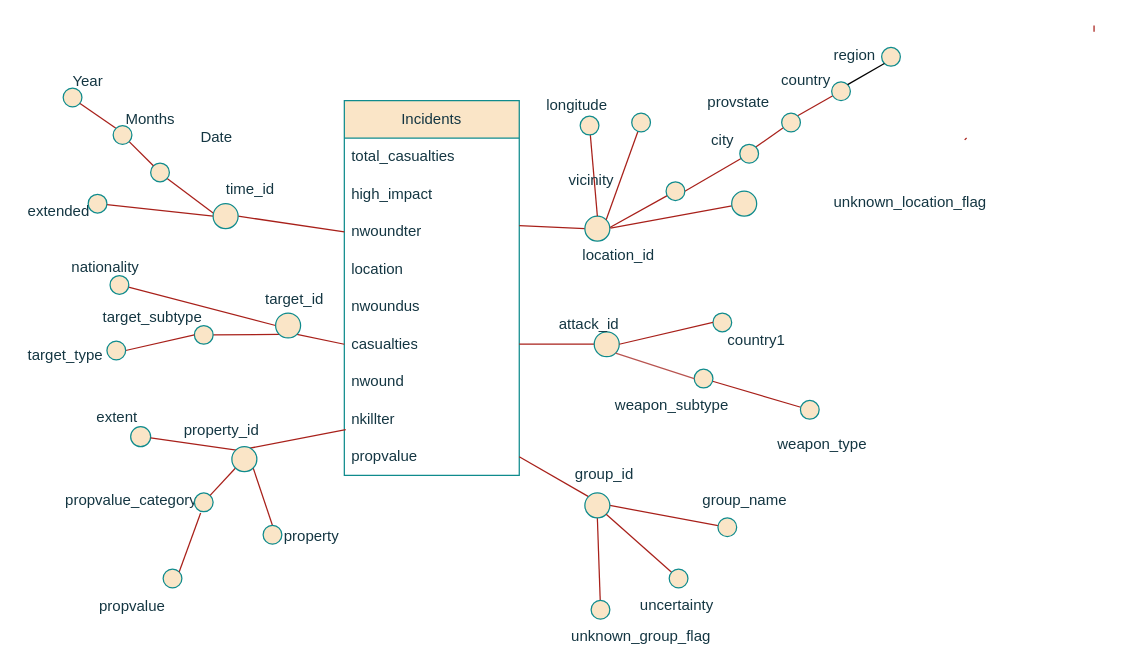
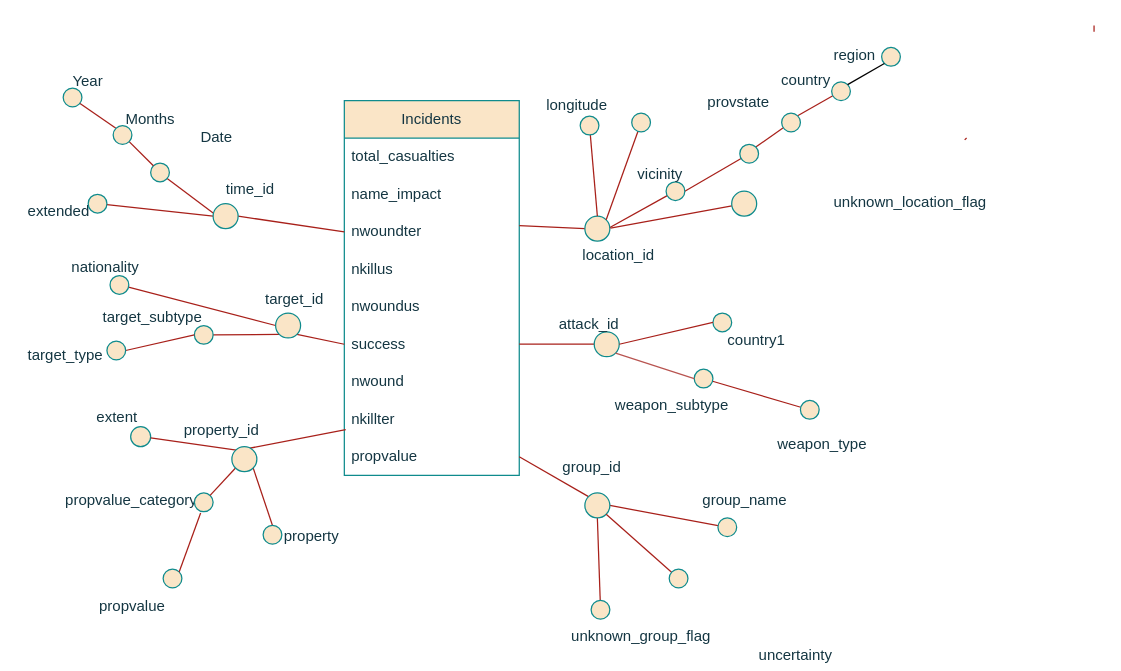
- <mxCell id="40" value="city" style="text;whiteSpace=wrap;labelBackgroundColor=none;fontColor=#143642;" parent="1" vertex="1"><mxGeometry x="566.5" y="97.5" width="25" height="25" as="geometry" /></mxCell>
- <mxCell id="46" value="vicinity" style="text;whiteSpace=wrap;labelBackgroundColor=none;fontColor=#143642;" parent="1" vertex="1"><mxGeometry x="452.5" y="130" width="40" height="20" as="geometry" /></mxCell>
+ <mxCell id="46" value="vicinity" style="text;whiteSpace=wrap;labelBackgroundColor=none;fontColor=#143642;" parent="1" vertex="1"><mxGeometry x="507.5" y="125" width="40" height="20" as="geometry" /></mxCell>
- <mxCell id="4" value="high_impact" style="text;strokeColor=none;fillColor=none;align=left;verticalAlign=middle;spacingLeft=4;spacingRight=4;overflow=hidden;points=[[0,0.5],[1,0.5]];portConstraint=eastwest;rotatable=0;whiteSpace=wrap;html=1;labelBackgroundColor=none;fontColor=#143642;" parent="2" vertex="1"><mxGeometry y="60" width="140" height="30" as="geometry" /></mxCell>
+ <mxCell id="4" value="name_impact" style="text;strokeColor=none;fillColor=none;align=left;verticalAlign=middle;spacingLeft=4;spacingRight=4;overflow=hidden;points=[[0,0.5],[1,0.5]];portConstraint=eastwest;rotatable=0;whiteSpace=wrap;html=1;labelBackgroundColor=none;fontColor=#143642;" parent="2" vertex="1"><mxGeometry y="60" width="140" height="30" as="geometry" /></mxCell>
- <mxCell id="6" value="location" style="text;strokeColor=none;fillColor=none;align=left;verticalAlign=middle;spacingLeft=4;spacingRight=4;overflow=hidden;points=[[0,0.5],[1,0.5]];portConstraint=eastwest;rotatable=0;whiteSpace=wrap;html=1;labelBackgroundColor=none;fontColor=#143642;" parent="2" vertex="1"><mxGeometry y="120" width="140" height="30" as="geometry" /></mxCell>
+ <mxCell id="6" value="nkillus" style="text;strokeColor=none;fillColor=none;align=left;verticalAlign=middle;spacingLeft=4;spacingRight=4;overflow=hidden;points=[[0,0.5],[1,0.5]];portConstraint=eastwest;rotatable=0;whiteSpace=wrap;html=1;labelBackgroundColor=none;fontColor=#143642;" parent="2" vertex="1"><mxGeometry y="120" width="140" height="30" as="geometry" /></mxCell>
- <mxCell id="8" value="casualties" style="text;strokeColor=none;fillColor=none;align=left;verticalAlign=middle;spacingLeft=4;spacingRight=4;overflow=hidden;points=[[0,0.5],[1,0.5]];portConstraint=eastwest;rotatable=0;whiteSpace=wrap;html=1;labelBackgroundColor=none;fontColor=#143642;" parent="2" vertex="1"><mxGeometry y="180" width="140" height="30" as="geometry" /></mxCell>
+ <mxCell id="8" value="success" style="text;strokeColor=none;fillColor=none;align=left;verticalAlign=middle;spacingLeft=4;spacingRight=4;overflow=hidden;points=[[0,0.5],[1,0.5]];portConstraint=eastwest;rotatable=0;whiteSpace=wrap;html=1;labelBackgroundColor=none;fontColor=#143642;" parent="2" vertex="1"><mxGeometry y="180" width="140" height="30" as="geometry" /></mxCell>
- <mxCell id="69" value="group_id" style="text;whiteSpace=wrap;labelBackgroundColor=none;fontColor=#143642;" parent="1" vertex="1"><mxGeometry x="457.5" y="365" width="82.5" height="20" as="geometry" /></mxCell>
+ <mxCell id="69" value="group_id" style="text;whiteSpace=wrap;labelBackgroundColor=none;fontColor=#143642;" parent="1" vertex="1"><mxGeometry x="447.5" y="360" width="82.5" height="20" as="geometry" /></mxCell>
- <mxCell id="71" value="uncertainty" style="text;whiteSpace=wrap;labelBackgroundColor=none;fontColor=#143642;" parent="1" vertex="1"><mxGeometry x="510" y="470" width="70" height="20" as="geometry" /></mxCell>
+ <mxCell id="71" value="uncertainty" style="text;whiteSpace=wrap;labelBackgroundColor=none;fontColor=#143642;" parent="1" vertex="1"><mxGeometry x="605" y="510" width="70" height="20" as="geometry" /></mxCell>
